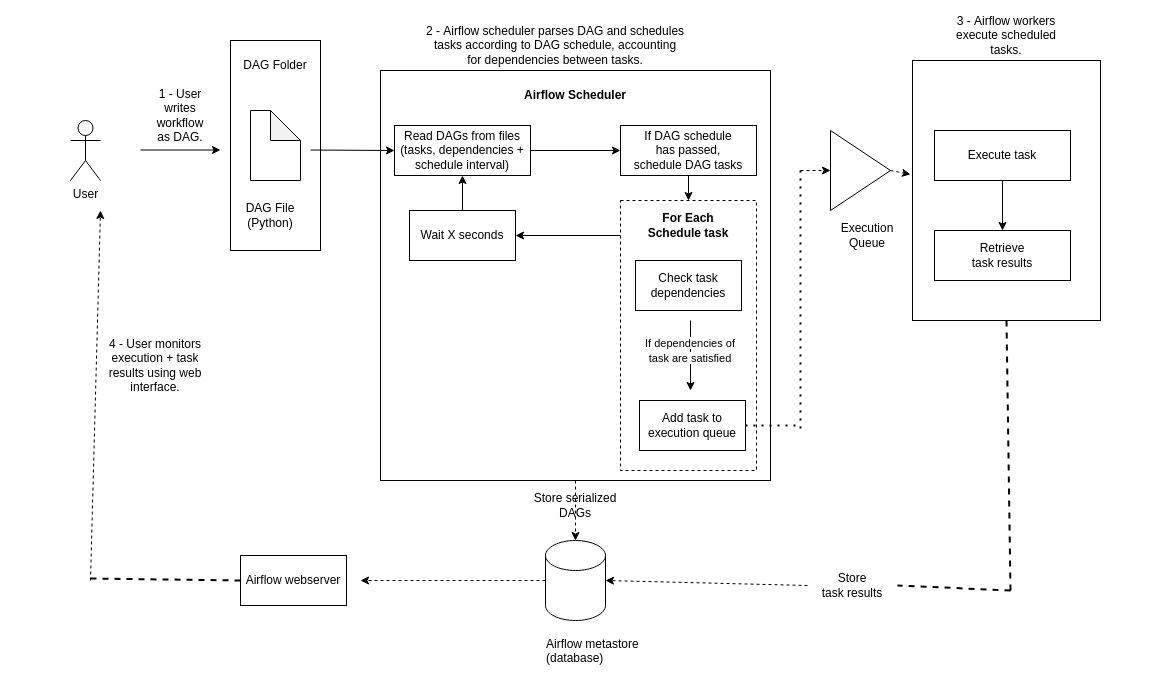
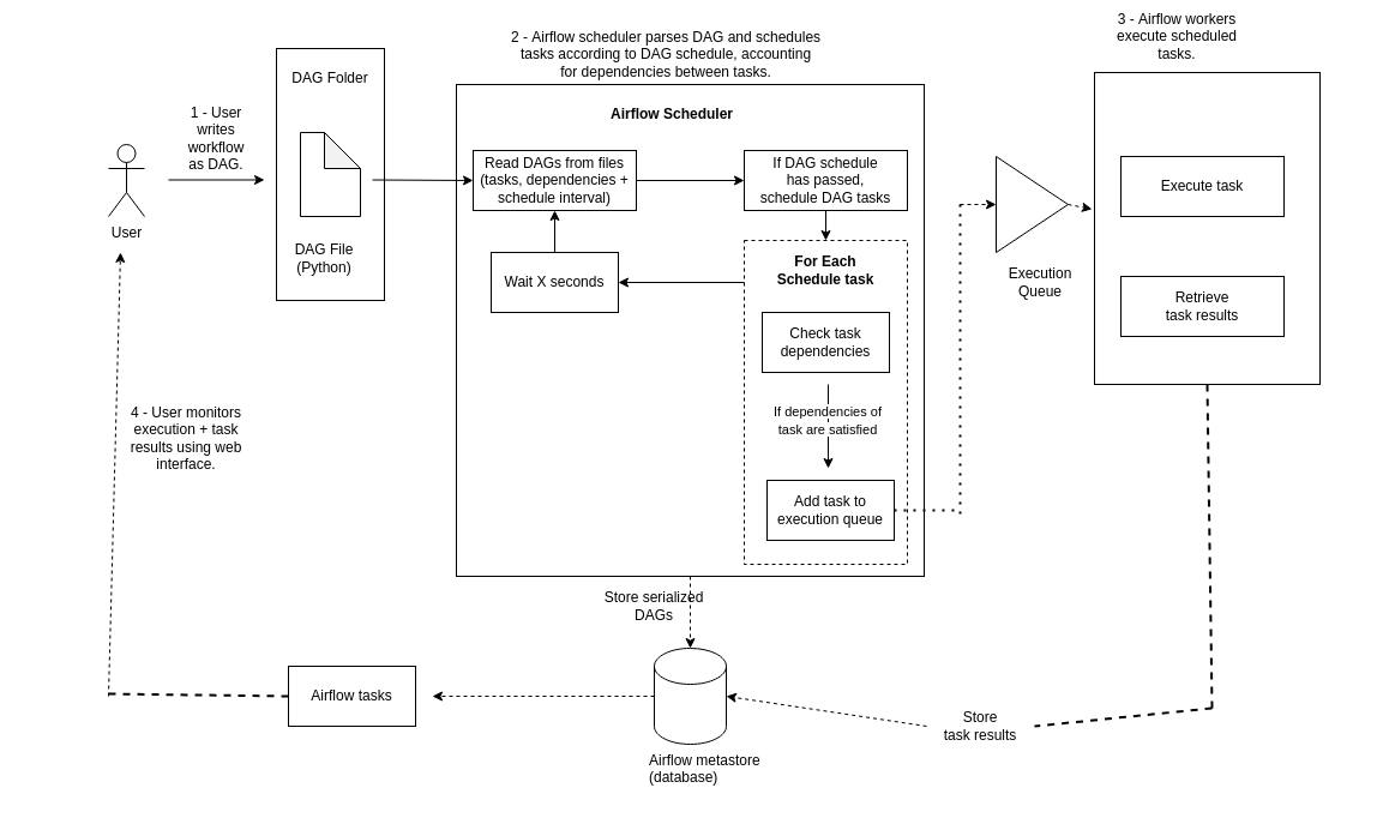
- <mxCell id="33" value="3 -&amp;nbsp;&lt;span style=&quot;background-color: initial;&quot;&gt;Airflow workers&lt;/span&gt;&lt;div&gt;execute scheduled&lt;/div&gt;&lt;div&gt;tasks.&lt;/div&gt;" style="text;html=1;align=center;verticalAlign=middle;whiteSpace=wrap;rounded=0;" parent="1" vertex="1"><mxGeometry x="871" y="20" width="270" height="30" as="geometry" /></mxCell>
+ <mxCell id="33" value="3 -&amp;nbsp;&lt;span style=&quot;background-color: initial;&quot;&gt;Airflow workers&lt;/span&gt;&lt;div&gt;execute scheduled&lt;/div&gt;&lt;div&gt;tasks.&lt;/div&gt;" style="text;html=1;align=center;verticalAlign=middle;whiteSpace=wrap;rounded=0;" parent="1" vertex="1"><mxGeometry x="846" y="15" width="270" height="30" as="geometry" /></mxCell>
- <mxCell id="8" value="&lt;b&gt;Airflow Scheduler&lt;/b&gt;" style="text;html=1;align=center;verticalAlign=middle;whiteSpace=wrap;rounded=0;" parent="1" vertex="1"><mxGeometry x="520" y="80" width="110" height="30" as="geometry" /></mxCell>
+ <mxCell id="8" value="&lt;b&gt;Airflow Scheduler&lt;/b&gt;" style="text;html=1;align=center;verticalAlign=middle;whiteSpace=wrap;rounded=0;" parent="1" vertex="1"><mxGeometry x="505" y="80" width="110" height="30" as="geometry" /></mxCell>
- <mxCell id="2" value="User" style="shape=umlActor;verticalLabelPosition=bottom;verticalAlign=top;html=1;outlineConnect=0;" parent="1" vertex="1"><mxGeometry x="70" y="120" width="30" height="60" as="geometry" /></mxCell>
+ <mxCell id="2" value="User" style="shape=umlActor;verticalLabelPosition=bottom;verticalAlign=top;html=1;outlineConnect=0;" parent="1" vertex="1"><mxGeometry x="90" y="120" width="30" height="60" as="geometry" /></mxCell>
- <mxCell id="35" value="" style="endArrow=classic;html=1;rounded=0;exitX=0.5;exitY=1;exitDx=0;exitDy=0;entryX=0.5;entryY=0;entryDx=0;entryDy=0;" parent="1" source="34" target="36" edge="1"><mxGeometry width="50" height="50" relative="1" as="geometry"><mxPoint x="698" y="185" as="sourcePoint" /><mxPoint x="698" y="210" as="targetPoint" /></mxGeometry></mxCell>
- <mxCell id="42" value="&lt;div&gt;Store&amp;nbsp;&lt;span style=&quot;background-color: initial;&quot;&gt;serialized&lt;/span&gt;&lt;/div&gt;&lt;div&gt;DAGs&lt;/div&gt;" style="text;html=1;align=center;verticalAlign=middle;whiteSpace=wrap;rounded=0;" parent="1" vertex="1"><mxGeometry x="530" y="490" width="90" height="30" as="geometry" /></mxCell>
+ <mxCell id="42" value="&lt;div&gt;Store&amp;nbsp;&lt;span style=&quot;background-color: initial;&quot;&gt;serialized&lt;/span&gt;&lt;/div&gt;&lt;div&gt;DAGs&lt;/div&gt;" style="text;html=1;align=center;verticalAlign=middle;whiteSpace=wrap;rounded=0;" parent="1" vertex="1"><mxGeometry x="500" y="490" width="90" height="30" as="geometry" /></mxCell>
- <mxCell id="43" value="Airflow webserver" style="rounded=0;whiteSpace=wrap;html=1;fillColor=none;" parent="1" vertex="1"><mxGeometry x="240" y="555" width="106" height="50" as="geometry" /></mxCell>
+ <mxCell id="43" value="Airflow tasks" style="rounded=0;whiteSpace=wrap;html=1;fillColor=none;" parent="1" vertex="1"><mxGeometry x="240" y="555" width="106" height="50" as="geometry" /></mxCell>
- <mxCell id="38" value="&lt;div&gt;Store&lt;/div&gt;&lt;div&gt;task results&lt;/div&gt;" style="text;html=1;align=center;verticalAlign=middle;whiteSpace=wrap;rounded=0;" parent="1" vertex="1"><mxGeometry x="807" y="570" width="90" height="30" as="geometry" /></mxCell>
+ <mxCell id="38" value="&lt;div&gt;Store&lt;/div&gt;&lt;div&gt;task results&lt;/div&gt;" style="text;html=1;align=center;verticalAlign=middle;whiteSpace=wrap;rounded=0;" parent="1" vertex="1"><mxGeometry x="772" y="590" width="90" height="30" as="geometry" /></mxCell>
- <mxCell id="49" value="Airflow metastore (database)" style="text;whiteSpace=wrap;" vertex="1" parent="1"><mxGeometry x="544" y="630" width="100" height="50" as="geometry" /></mxCell>
+ <mxCell id="49" value="Airflow metastore (database)" style="text;whiteSpace=wrap;" vertex="1" parent="1"><mxGeometry x="539" y="620" width="100" height="50" as="geometry" /></mxCell>
